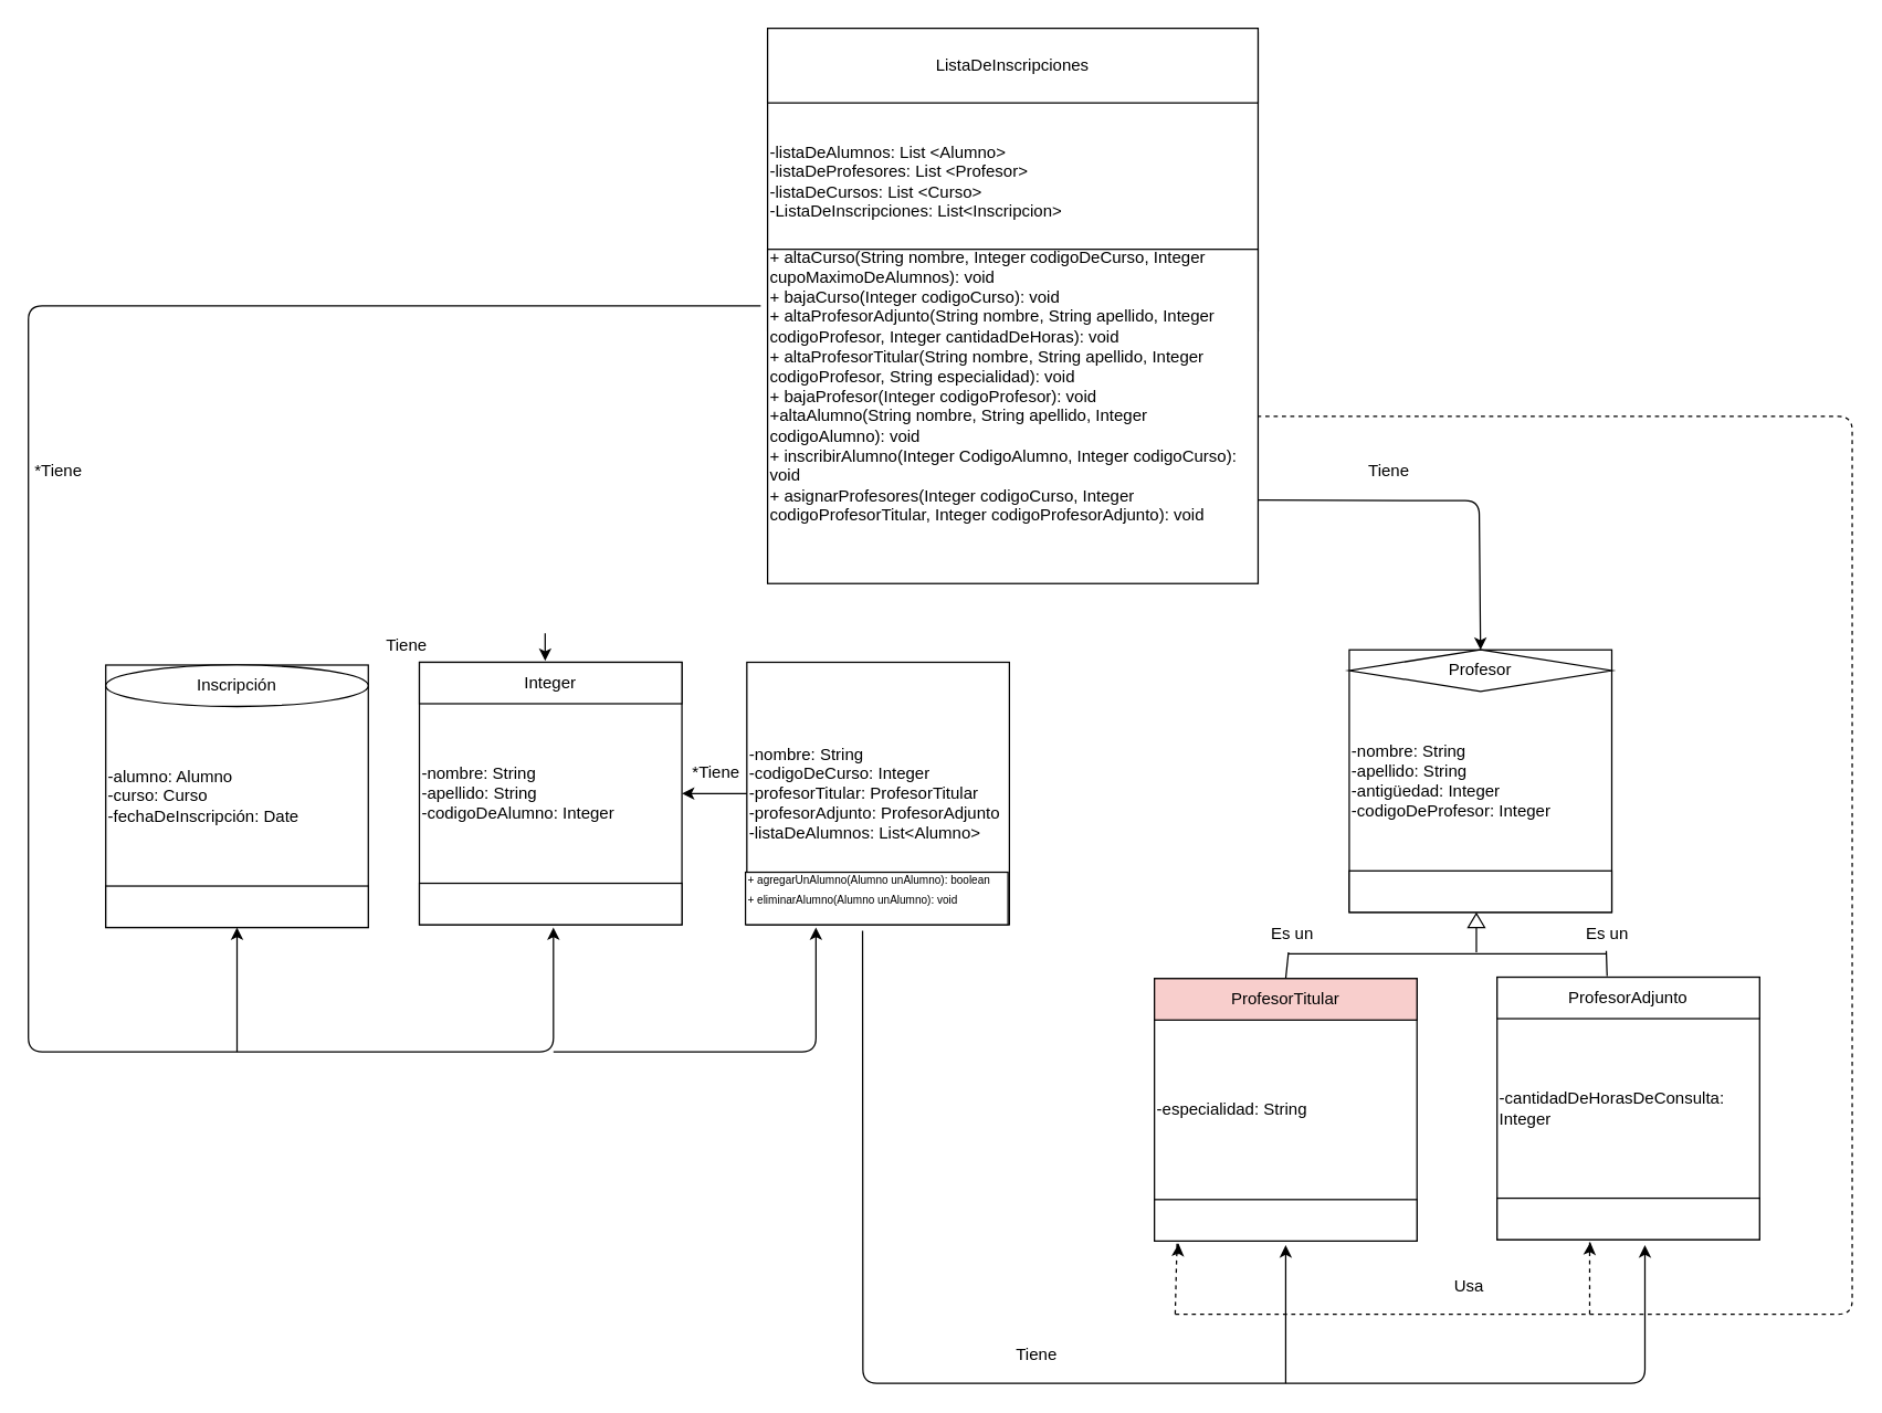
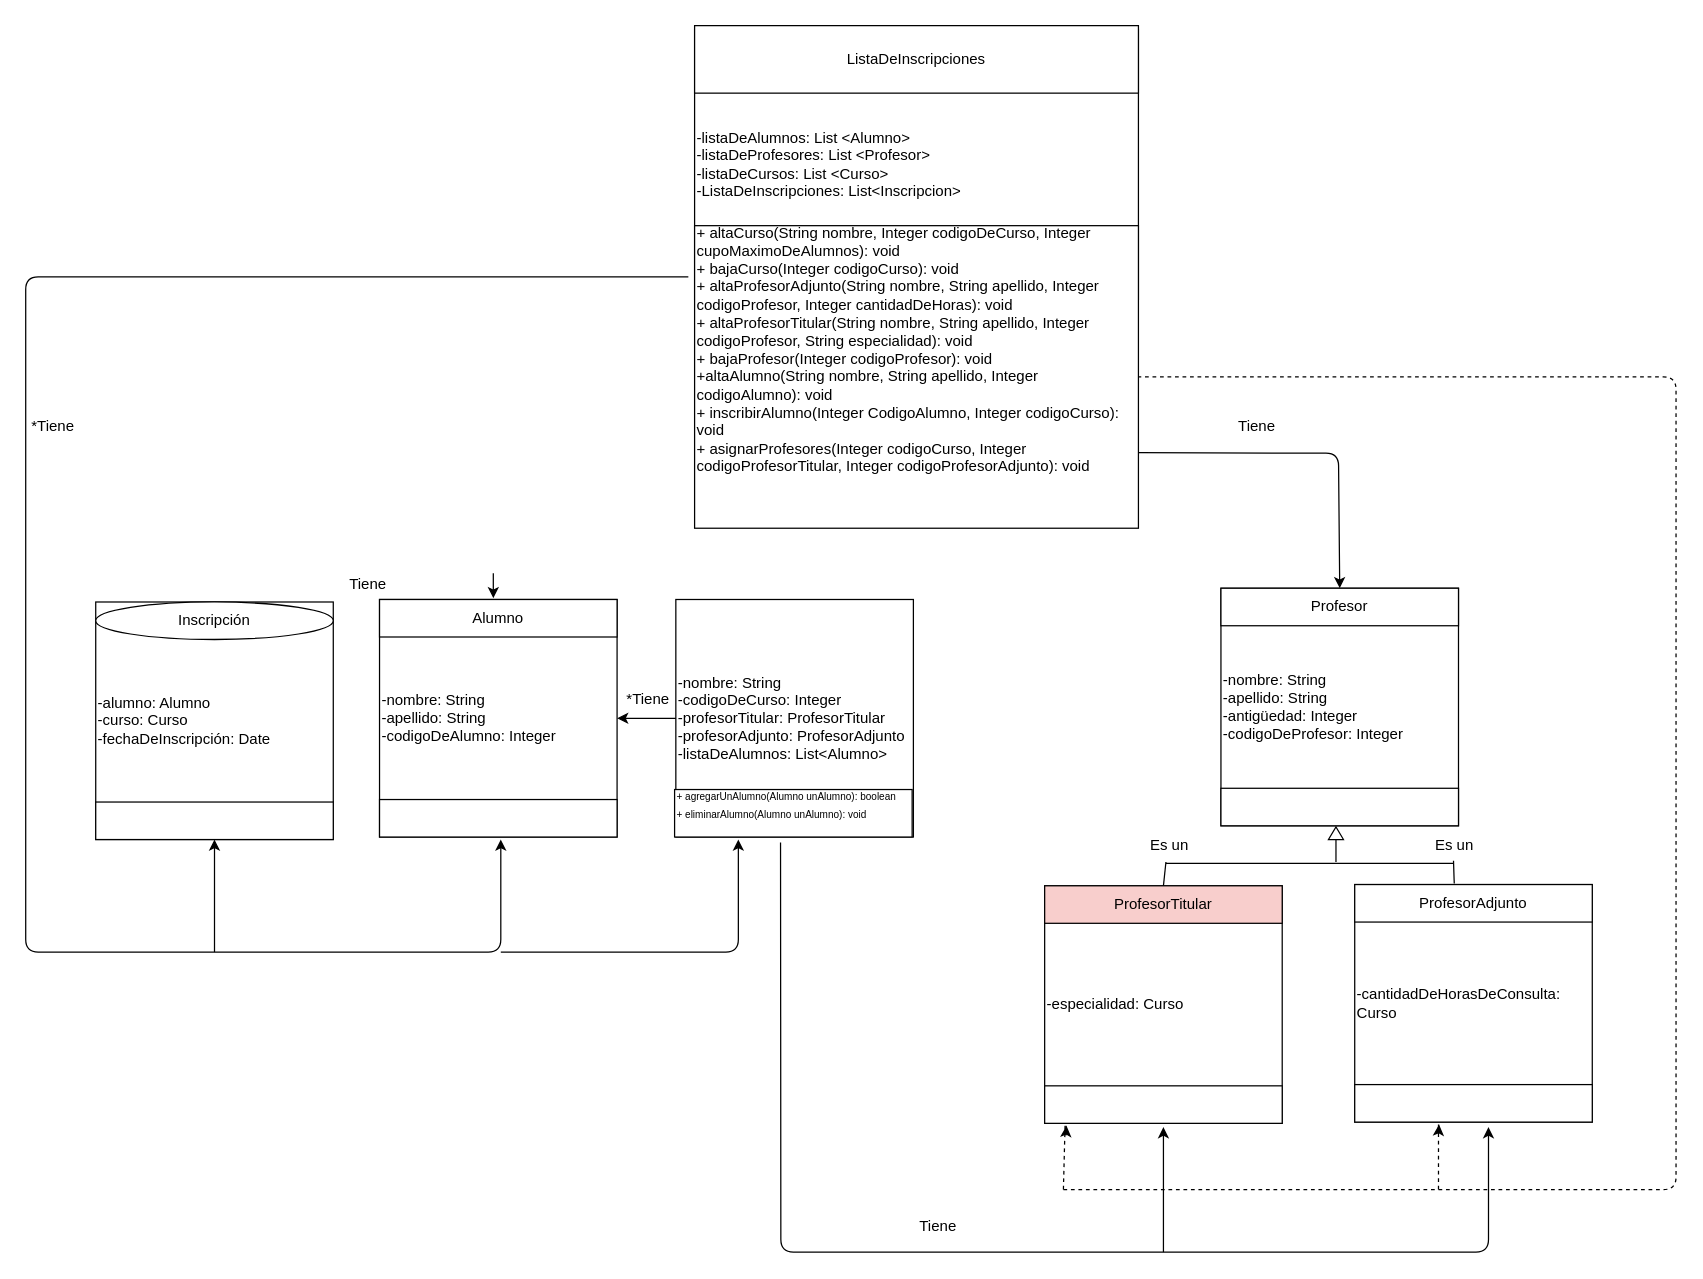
- <mxCell id="8" value="Profesor" style="rhombus;whiteSpace=wrap;html=1;" vertex="1" parent="1"><mxGeometry x="976" y="470" width="190" height="30" as="geometry" /></mxCell>
+ <mxCell id="8" value="Profesor" style="rounded=0;whiteSpace=wrap;html=1;" vertex="1" parent="1"><mxGeometry x="976" y="470" width="190" height="30" as="geometry" /></mxCell>
- <mxCell id="7" value="Integer" style="rounded=0;whiteSpace=wrap;html=1;" vertex="1" parent="1"><mxGeometry x="303" y="479" width="190" height="30" as="geometry" /></mxCell>
+ <mxCell id="7" value="Alumno" style="rounded=0;whiteSpace=wrap;html=1;" vertex="1" parent="1"><mxGeometry x="303" y="479" width="190" height="30" as="geometry" /></mxCell>
- <mxCell id="18" value="-cantidadDeHorasDeConsulta: Integer" style="whiteSpace=wrap;html=1;aspect=fixed;align=left;" vertex="1" parent="1"><mxGeometry x="1083" y="707" width="190" height="190" as="geometry" /></mxCell>
+ <mxCell id="18" value="-cantidadDeHorasDeConsulta: Curso" style="whiteSpace=wrap;html=1;aspect=fixed;align=left;" vertex="1" parent="1"><mxGeometry x="1083" y="707" width="190" height="190" as="geometry" /></mxCell>
- <mxCell id="15" value="-especialidad: String" style="whiteSpace=wrap;html=1;aspect=fixed;align=left;" vertex="1" parent="1"><mxGeometry x="835" y="708" width="190" height="190" as="geometry" /></mxCell>
+ <mxCell id="15" value="-especialidad: Curso" style="whiteSpace=wrap;html=1;aspect=fixed;align=left;" vertex="1" parent="1"><mxGeometry x="835" y="708" width="190" height="190" as="geometry" /></mxCell>
- <mxCell id="43" value="Usa" style="text;html=1;strokeColor=none;fillColor=none;align=center;verticalAlign=middle;whiteSpace=wrap;rounded=0;" vertex="1" parent="1"><mxGeometry x="1043" y="921" width="40" height="20" as="geometry" /></mxCell>
